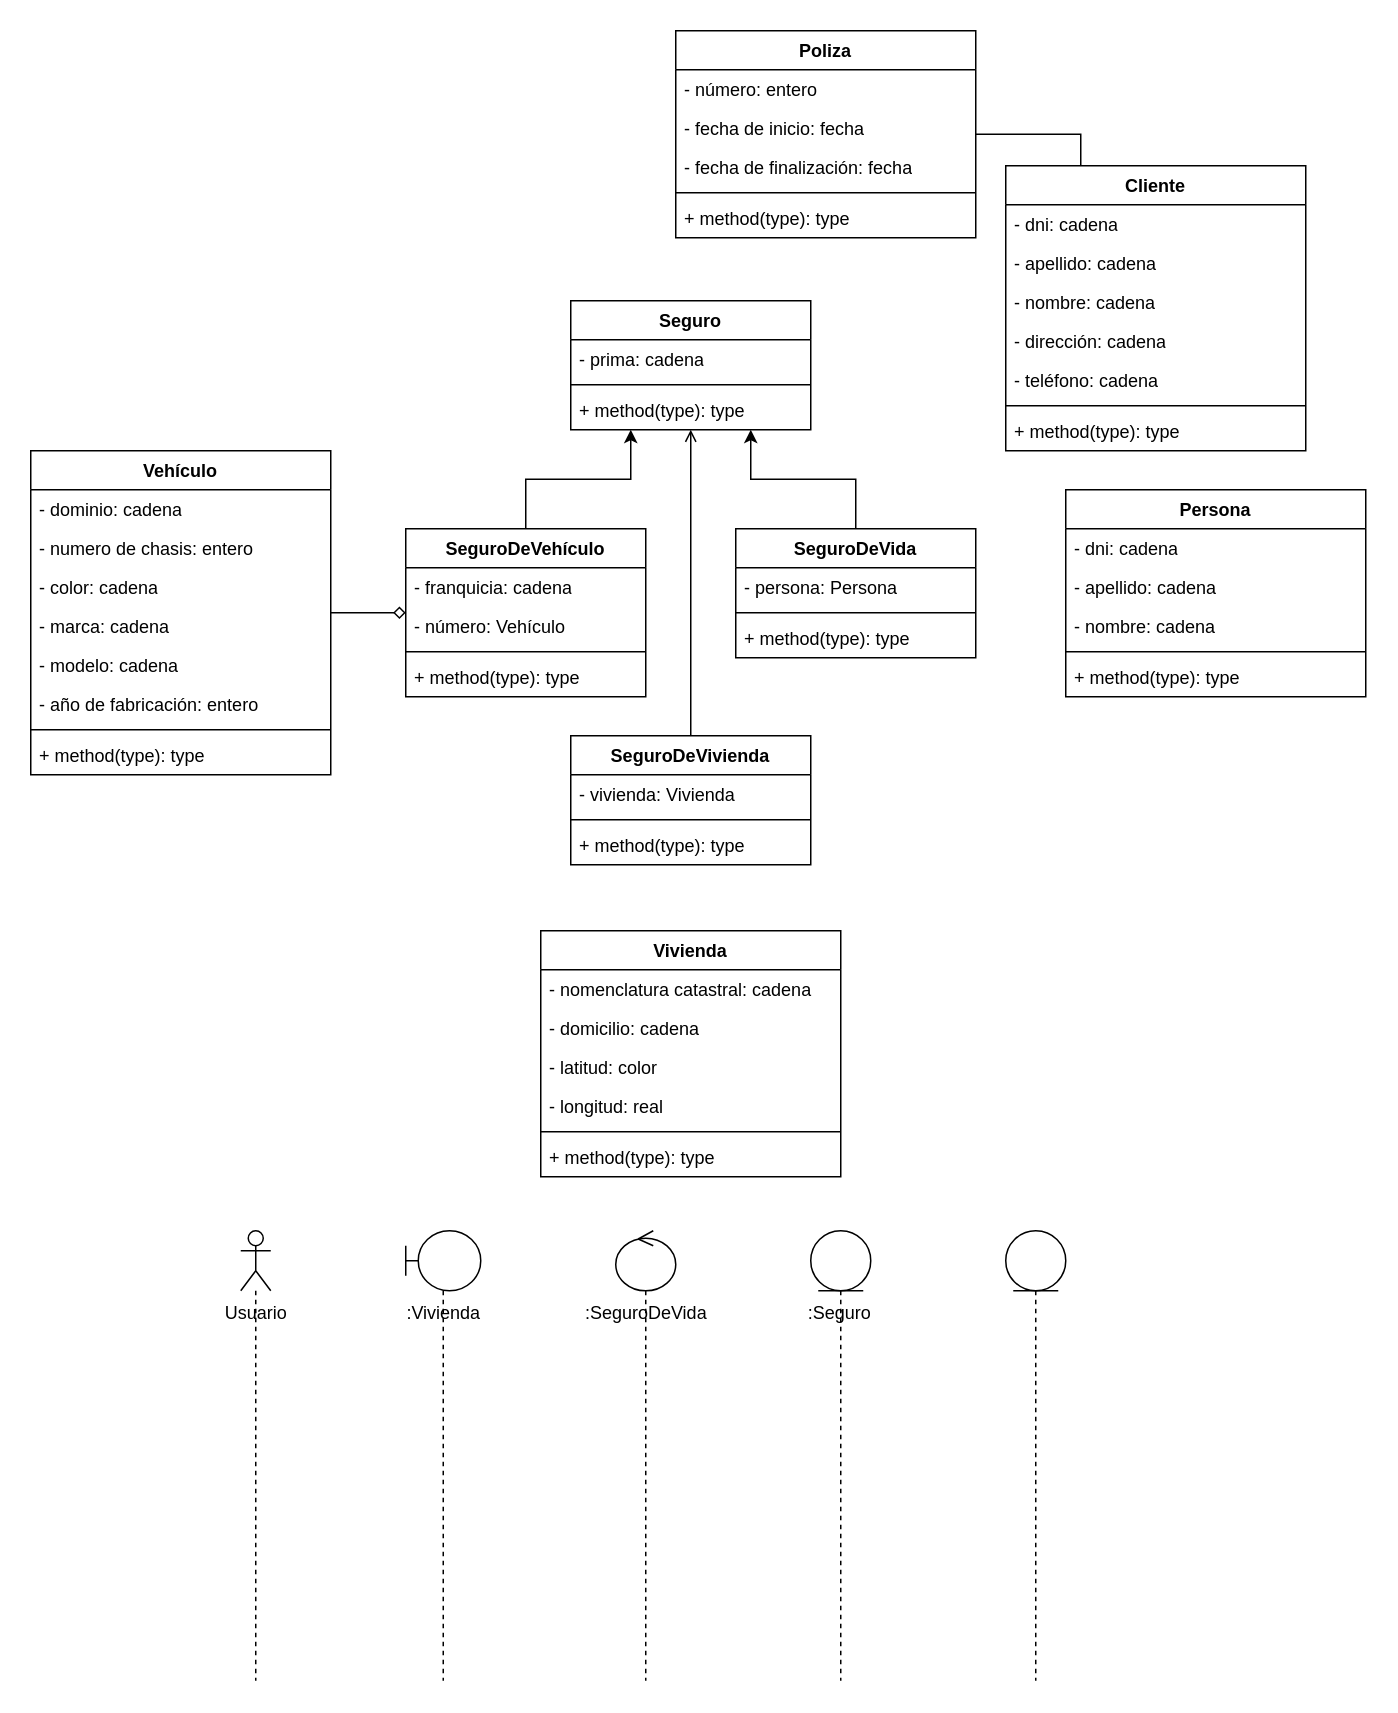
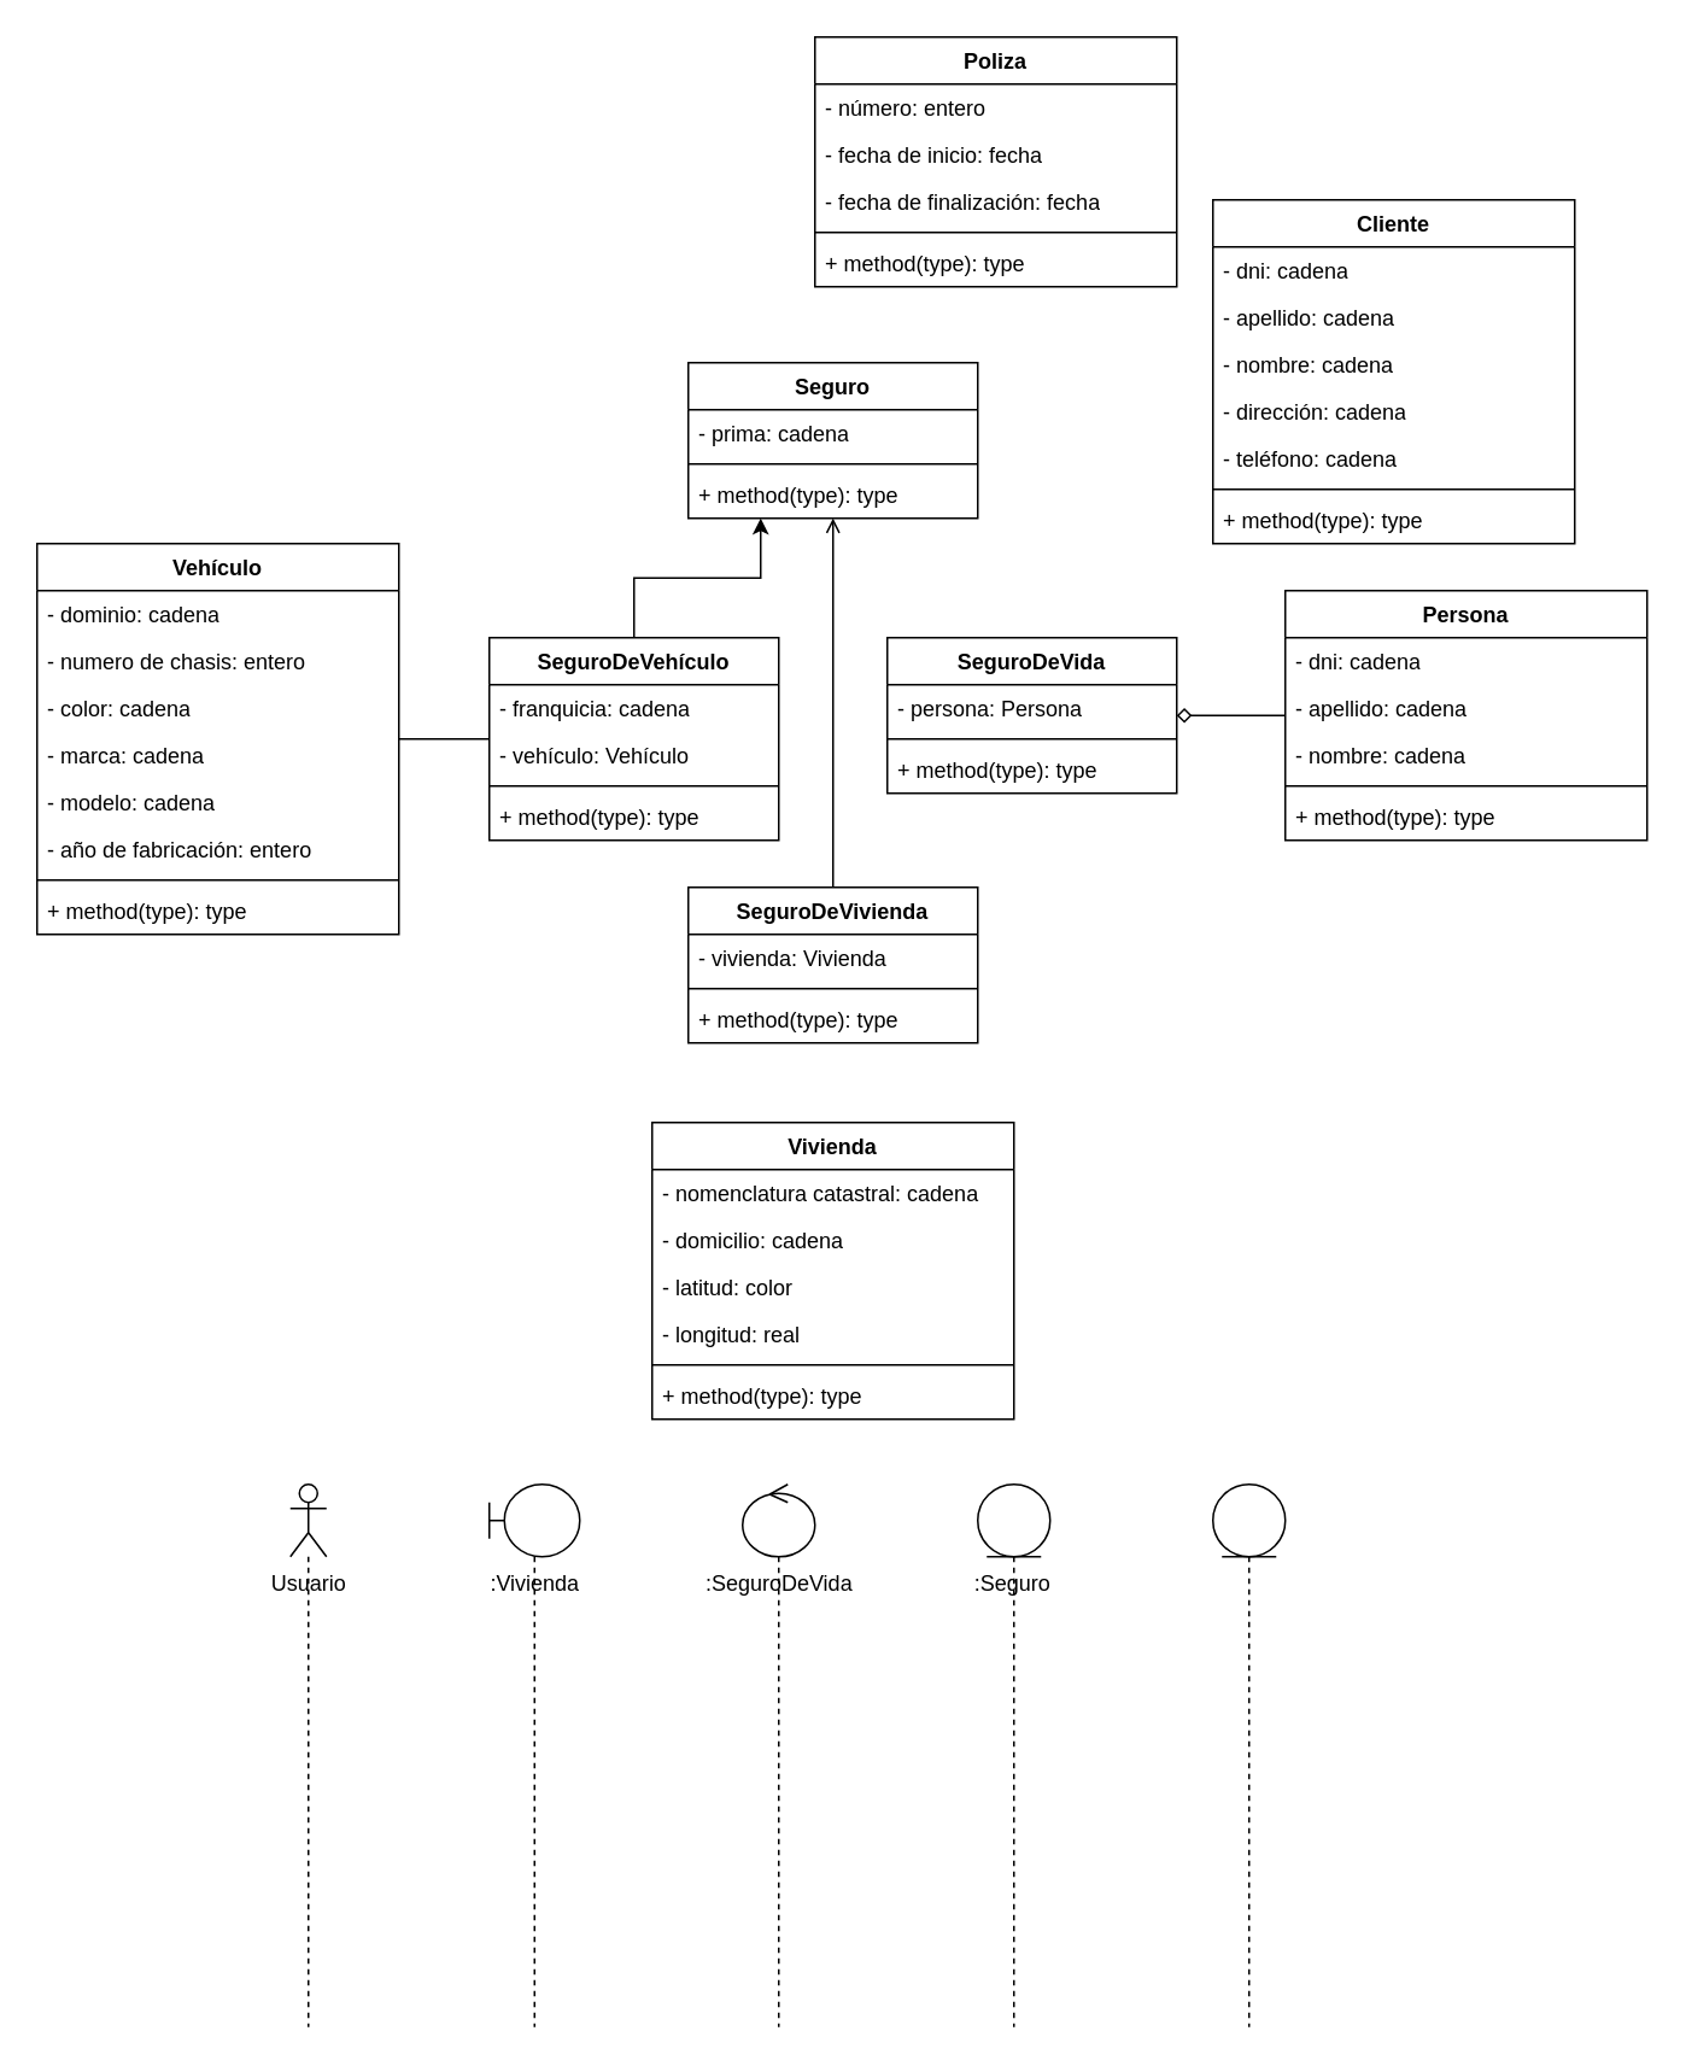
- <mxCell id="28" style="edgeStyle=orthogonalEdgeStyle;rounded=0;orthogonalLoop=1;jettySize=auto;html=1;exitX=0.25;exitY=0;exitDx=0;exitDy=0;entryX=1;entryY=0.5;entryDx=0;entryDy=0;endArrow=none;endFill=0;" edge="1" parent="1" source="29" target="22"><mxGeometry relative="1" as="geometry" /></mxCell>
- <mxCell id="17" style="edgeStyle=orthogonalEdgeStyle;rounded=0;orthogonalLoop=1;jettySize=auto;html=1;exitX=0.5;exitY=0;exitDx=0;exitDy=0;entryX=0.75;entryY=1;entryDx=0;entryDy=0;" edge="1" parent="1" source="18" target="2"><mxGeometry relative="1" as="geometry" /></mxCell>
+ <mxCell id="37" style="edgeStyle=orthogonalEdgeStyle;rounded=0;orthogonalLoop=1;jettySize=auto;html=1;exitX=0;exitY=0.5;exitDx=0;exitDy=0;entryX=1;entryY=0.5;entryDx=0;entryDy=0;endArrow=diamond;endFill=0;" edge="1" parent="1" source="38" target="18"><mxGeometry relative="1" as="geometry" /></mxCell>
- <mxCell id="51" style="edgeStyle=orthogonalEdgeStyle;rounded=0;orthogonalLoop=1;jettySize=auto;html=1;exitX=1;exitY=0.5;exitDx=0;exitDy=0;entryX=0;entryY=0.5;entryDx=0;entryDy=0;endArrow=diamond;endFill=0;" edge="1" parent="1" source="52" target="7"><mxGeometry relative="1" as="geometry" /></mxCell>
+ <mxCell id="51" style="edgeStyle=orthogonalEdgeStyle;rounded=0;orthogonalLoop=1;jettySize=auto;html=1;exitX=1;exitY=0.5;exitDx=0;exitDy=0;entryX=0;entryY=0.5;entryDx=0;entryDy=0;endArrow=none;endFill=0;" edge="1" parent="1" source="52" target="7"><mxGeometry relative="1" as="geometry" /></mxCell>
- <mxCell id="9" value="- número: Vehículo" style="text;strokeColor=none;fillColor=none;align=left;verticalAlign=top;spacingLeft=4;spacingRight=4;overflow=hidden;rotatable=0;points=[[0,0.5],[1,0.5]];portConstraint=eastwest;whiteSpace=wrap;html=1;" vertex="1" parent="7"><mxGeometry y="52" width="160" height="26" as="geometry" /></mxCell>
+ <mxCell id="9" value="- vehículo: Vehículo" style="text;strokeColor=none;fillColor=none;align=left;verticalAlign=top;spacingLeft=4;spacingRight=4;overflow=hidden;rotatable=0;points=[[0,0.5],[1,0.5]];portConstraint=eastwest;whiteSpace=wrap;html=1;" vertex="1" parent="7"><mxGeometry y="52" width="160" height="26" as="geometry" /></mxCell>
